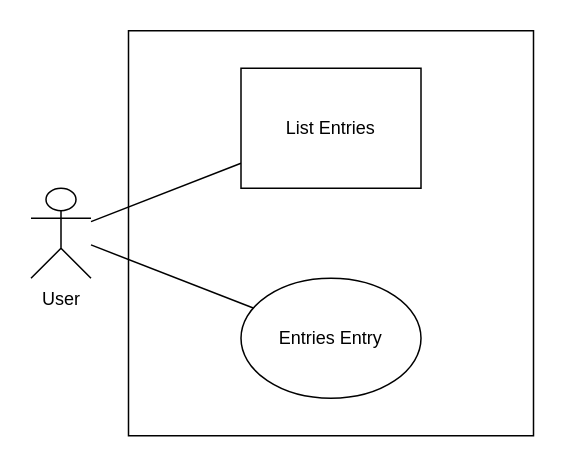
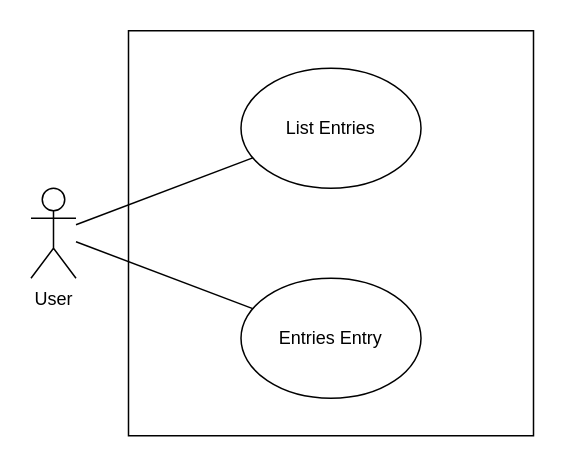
- <mxCell id="7" value="List Entries" style="whiteSpace=wrap;html=1;rounded=0;" parent="1" vertex="1"><mxGeometry x="160" y="45" width="120" height="80" as="geometry" /></mxCell>
+ <mxCell id="7" value="List Entries" style="ellipse;whiteSpace=wrap;html=1;" parent="1" vertex="1"><mxGeometry x="160" y="45" width="120" height="80" as="geometry" /></mxCell>
- <mxCell id="5" value="User" style="shape=umlActor;verticalLabelPosition=bottom;verticalAlign=top;html=1;outlineConnect=0;" parent="1" vertex="1"><mxGeometry x="20" y="125" width="40" height="60" as="geometry" /></mxCell>
+ <mxCell id="5" value="User" style="shape=umlActor;verticalLabelPosition=bottom;verticalAlign=top;html=1;outlineConnect=0;" parent="1" vertex="1"><mxGeometry x="20" y="125" width="30" height="60" as="geometry" /></mxCell>
